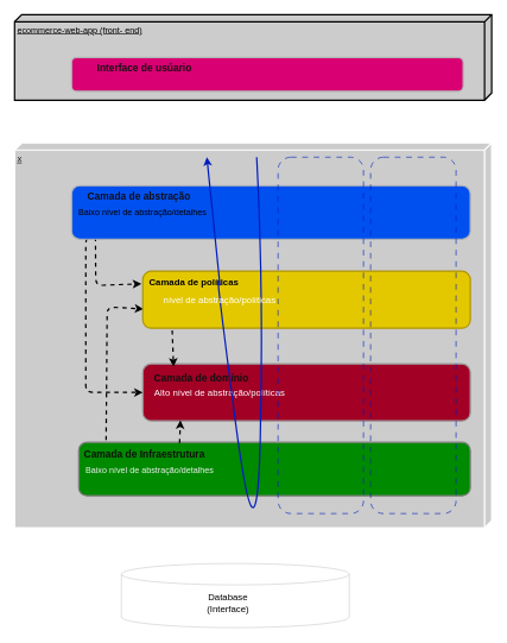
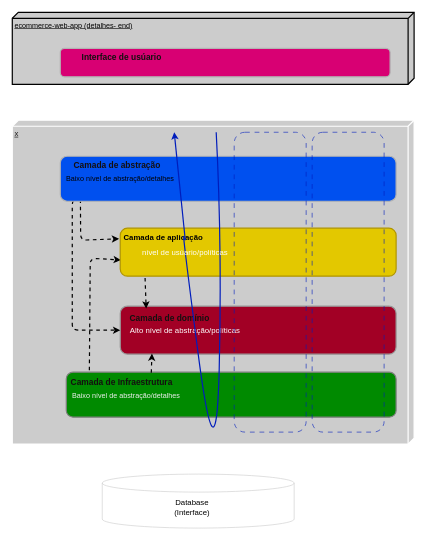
- <mxCell id="3" value="&lt;font color=&quot;#000000&quot;&gt;ecommerce-web-app (front- end)&lt;/font&gt;" style="verticalAlign=top;align=left;spacingTop=8;spacingLeft=2;spacingRight=12;shape=cube;size=10;direction=south;fontStyle=4;html=1;strokeWidth=2;fillColor=#CCCCCC;rounded=1;" parent="1" vertex="1"><mxGeometry x="20" y="20" width="670" height="120" as="geometry" /></mxCell>
+ <mxCell id="3" value="&lt;font color=&quot;#000000&quot;&gt;ecommerce-web-app (detalhes- end)&lt;/font&gt;" style="verticalAlign=top;align=left;spacingTop=8;spacingLeft=2;spacingRight=12;shape=cube;size=10;direction=south;fontStyle=4;html=1;strokeWidth=2;fillColor=#CCCCCC;rounded=1;" parent="1" vertex="1"><mxGeometry x="20" y="20" width="670" height="120" as="geometry" /></mxCell>
- <mxCell id="20" value="&lt;b&gt;Camada de políticas&lt;/b&gt;" style="text;html=1;strokeColor=none;fillColor=none;align=center;verticalAlign=middle;whiteSpace=wrap;rounded=1;fontSize=13;fontColor=#000000;" parent="1" vertex="1"><mxGeometry x="198" y="380" width="147.5" height="30" as="geometry" /></mxCell>
+ <mxCell id="20" value="&lt;b&gt;Camada de aplicação&lt;/b&gt;" style="text;html=1;strokeColor=none;fillColor=none;align=center;verticalAlign=middle;whiteSpace=wrap;rounded=1;fontSize=13;fontColor=#000000;" parent="1" vertex="1"><mxGeometry x="198" y="380" width="147.5" height="30" as="geometry" /></mxCell>
- <mxCell id="26" value="&lt;font color=&quot;#ffffff&quot;&gt;nível de abstração/políticas&amp;nbsp;&lt;/font&gt;" style="text;html=1;strokeColor=none;fillColor=none;align=center;verticalAlign=middle;whiteSpace=wrap;rounded=1;fontSize=13;fontColor=#000000;" parent="1" vertex="1"><mxGeometry x="210" y="405" width="200" height="30" as="geometry" /></mxCell>
+ <mxCell id="26" value="&lt;font color=&quot;#ffffff&quot;&gt;nível de usúario/políticas&amp;nbsp;&lt;/font&gt;" style="text;html=1;strokeColor=none;fillColor=none;align=center;verticalAlign=middle;whiteSpace=wrap;rounded=1;fontSize=13;fontColor=#000000;" parent="1" vertex="1"><mxGeometry x="210" y="405" width="200" height="30" as="geometry" /></mxCell>
